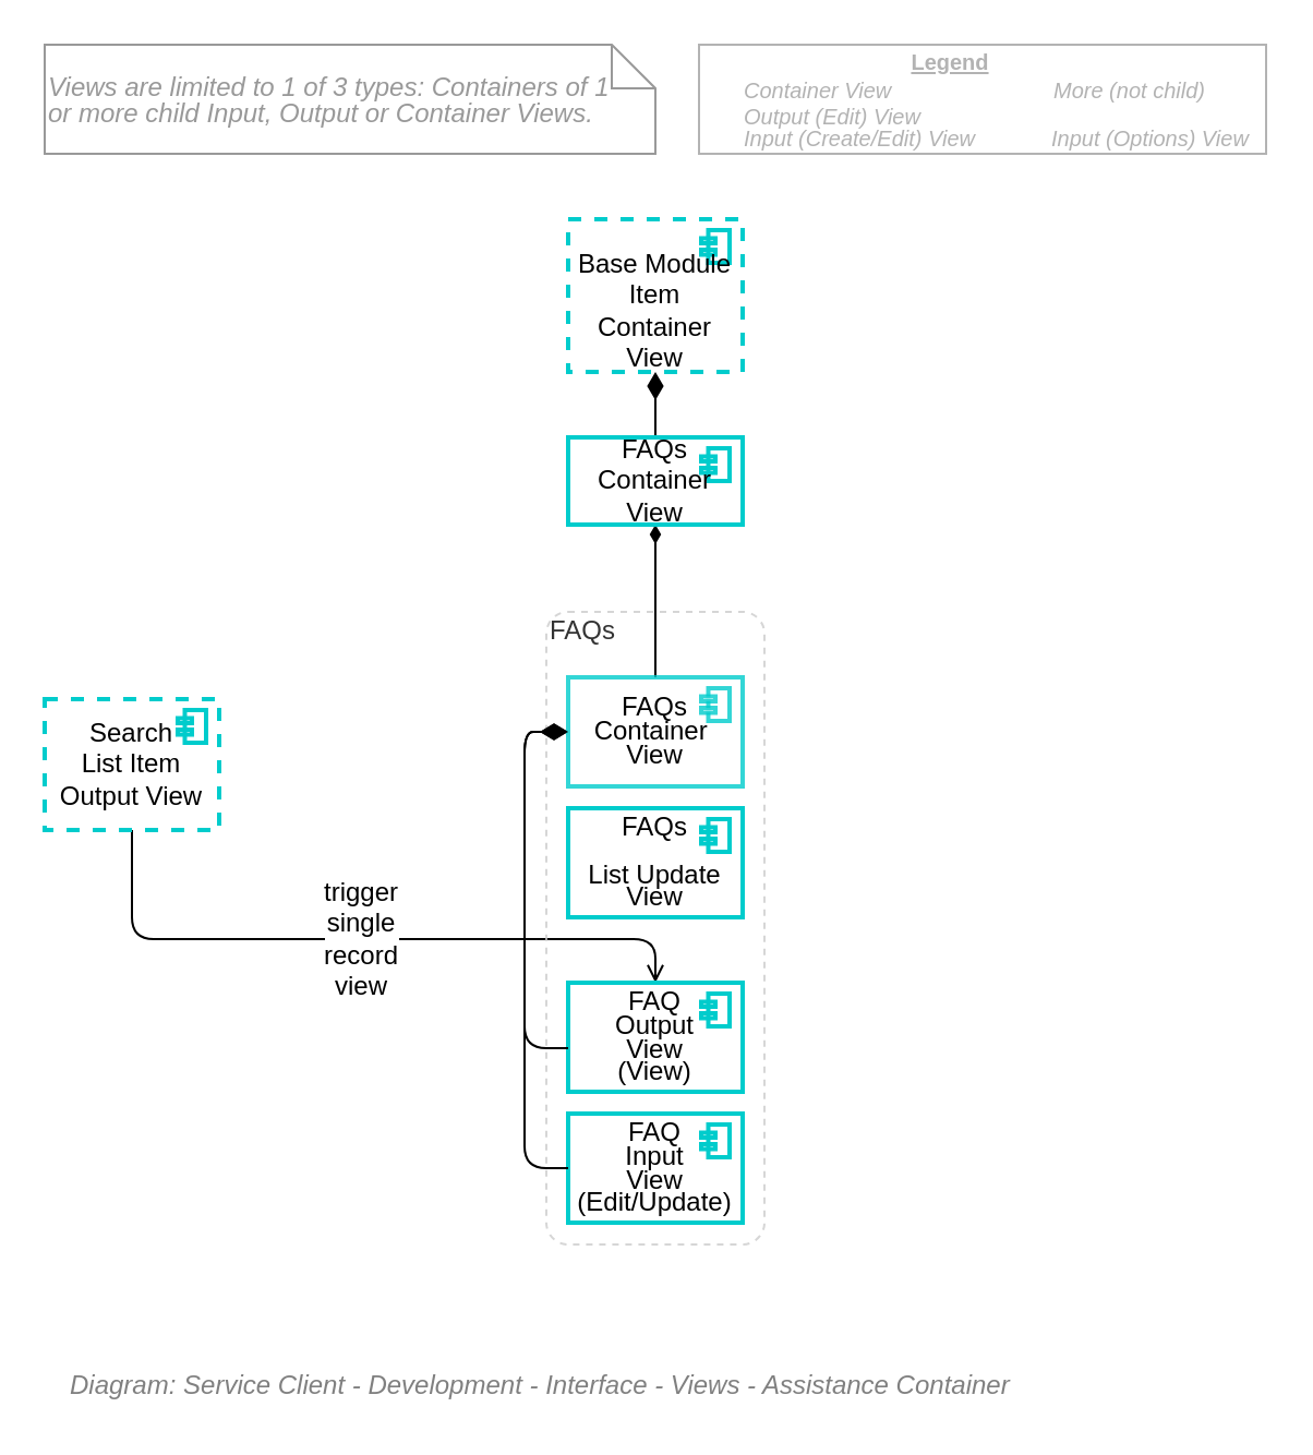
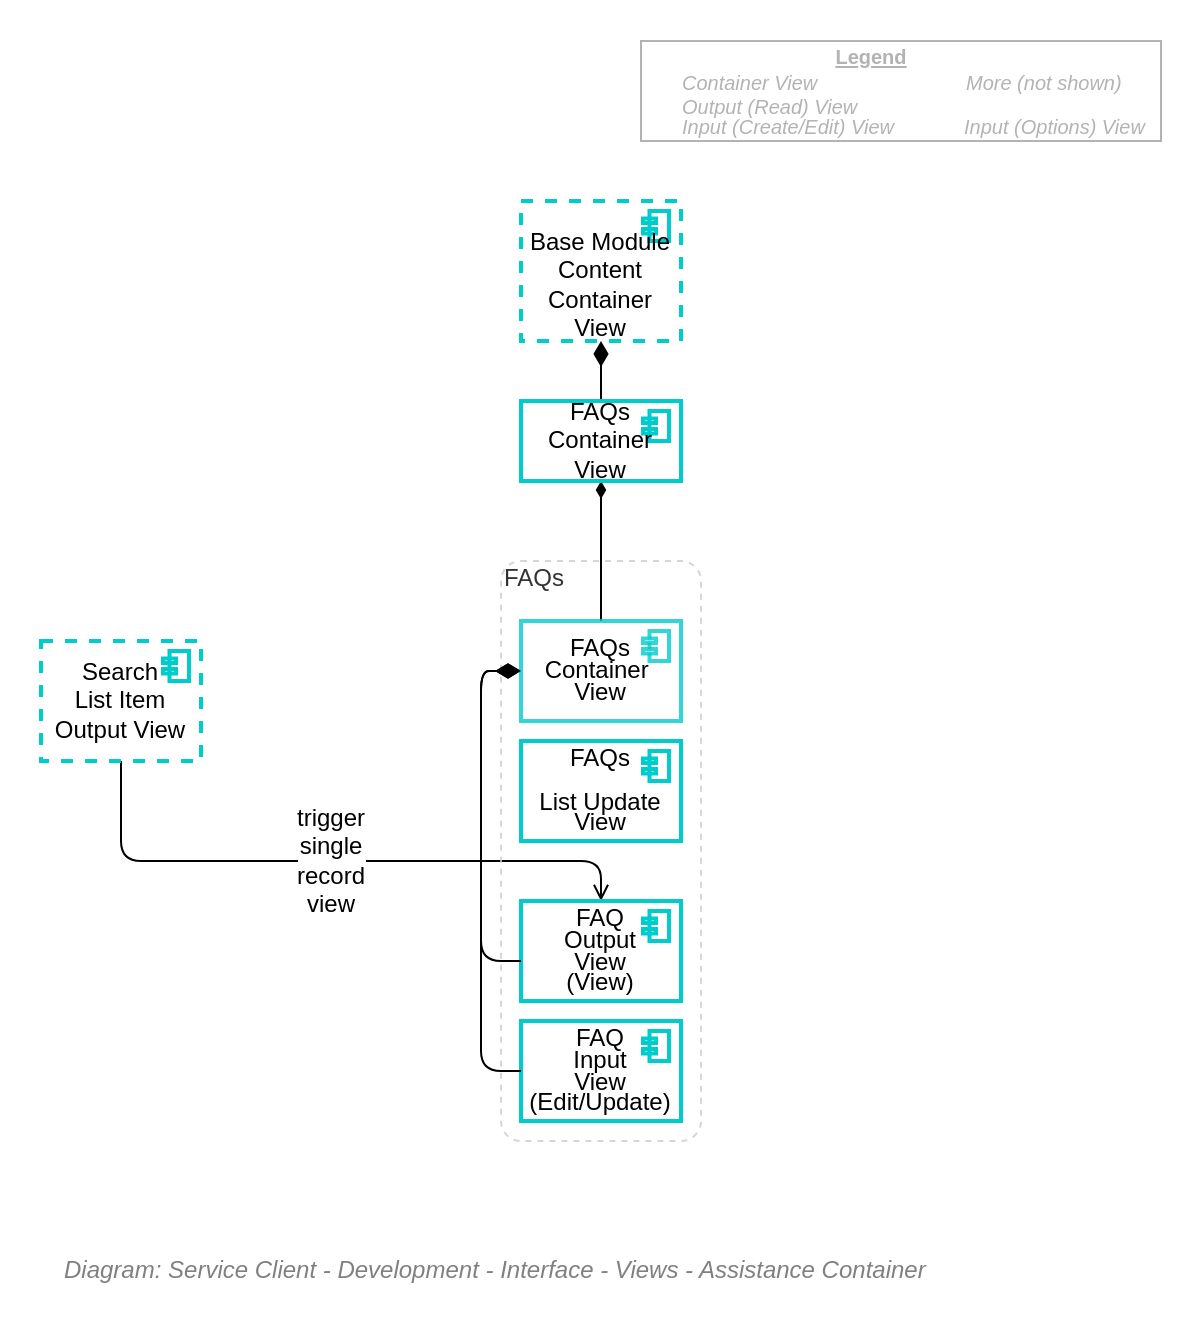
- <mxCell id="33" value="More (not child)" style="text;html=1;strokeColor=none;fillColor=none;align=left;verticalAlign=middle;whiteSpace=wrap;rounded=0;fontSize=10;fontStyle=2;fontColor=#B3B3B3;" vertex="1" parent="25"><mxGeometry x="161.481" y="18.0" width="98.519" height="6.67" as="geometry" /></mxCell>
+ <mxCell id="33" value="More (not shown)" style="text;html=1;strokeColor=none;fillColor=none;align=left;verticalAlign=middle;whiteSpace=wrap;rounded=0;fontSize=10;fontStyle=2;fontColor=#B3B3B3;" vertex="1" parent="25"><mxGeometry x="161.481" y="18.0" width="98.519" height="6.67" as="geometry" /></mxCell>
- <mxCell id="38" value="&lt;p style=&quot;line-height: 100%&quot;&gt;Views are limited to 1 of 3 types: Containers of 1 or more child Input, Output or Container Views.&lt;/p&gt;" style="shape=note;size=20;whiteSpace=wrap;html=1;strokeWidth=1;fillColor=none;fontSize=12;align=left;fontStyle=2;strokeColor=#999999;fontColor=#999999;spacingRight=8;verticalAlign=middle;" vertex="1" parent="37"><mxGeometry width="280" height="50" as="geometry" /></mxCell>
- <mxCell id="27" value="Output (Edit) View" style="text;html=1;strokeColor=none;fillColor=none;align=left;verticalAlign=middle;whiteSpace=wrap;rounded=0;fontSize=10;fontStyle=2;fontColor=#B3B3B3;" vertex="1" parent="25"><mxGeometry x="18.806" y="30.0" width="111.194" height="6.33" as="geometry" /></mxCell>
+ <mxCell id="27" value="Output (Read) View" style="text;html=1;strokeColor=none;fillColor=none;align=left;verticalAlign=middle;whiteSpace=wrap;rounded=0;fontSize=10;fontStyle=2;fontColor=#B3B3B3;" vertex="1" parent="25"><mxGeometry x="18.806" y="30.0" width="111.194" height="6.33" as="geometry" /></mxCell>
- <mxCell id="3" value="&lt;span style=&quot;font-size: 12px ; line-height: 90%&quot;&gt;&lt;br&gt;Base Module Item&lt;br&gt;Container View&lt;br style=&quot;font-size: 12px&quot;&gt;&lt;/span&gt;" style="html=1;outlineConnect=0;whiteSpace=wrap;fillColor=none;strokeColor=#00CCCC;shape=mxgraph.archimate3.application;appType=comp;archiType=square;fontSize=12;verticalAlign=middle;container=1;collapsible=0;strokeWidth=2;dashed=1;" vertex="1" parent="1"><mxGeometry x="260" y="100" width="80" height="70" as="geometry" /></mxCell>
+ <mxCell id="3" value="&lt;span style=&quot;font-size: 12px ; line-height: 90%&quot;&gt;&lt;br&gt;Base Module Content&lt;br&gt;Container View&lt;br style=&quot;font-size: 12px&quot;&gt;&lt;/span&gt;" style="html=1;outlineConnect=0;whiteSpace=wrap;fillColor=none;strokeColor=#00CCCC;shape=mxgraph.archimate3.application;appType=comp;archiType=square;fontSize=12;verticalAlign=middle;container=1;collapsible=0;strokeWidth=2;dashed=1;" vertex="1" parent="1"><mxGeometry x="260" y="100" width="80" height="70" as="geometry" /></mxCell>
